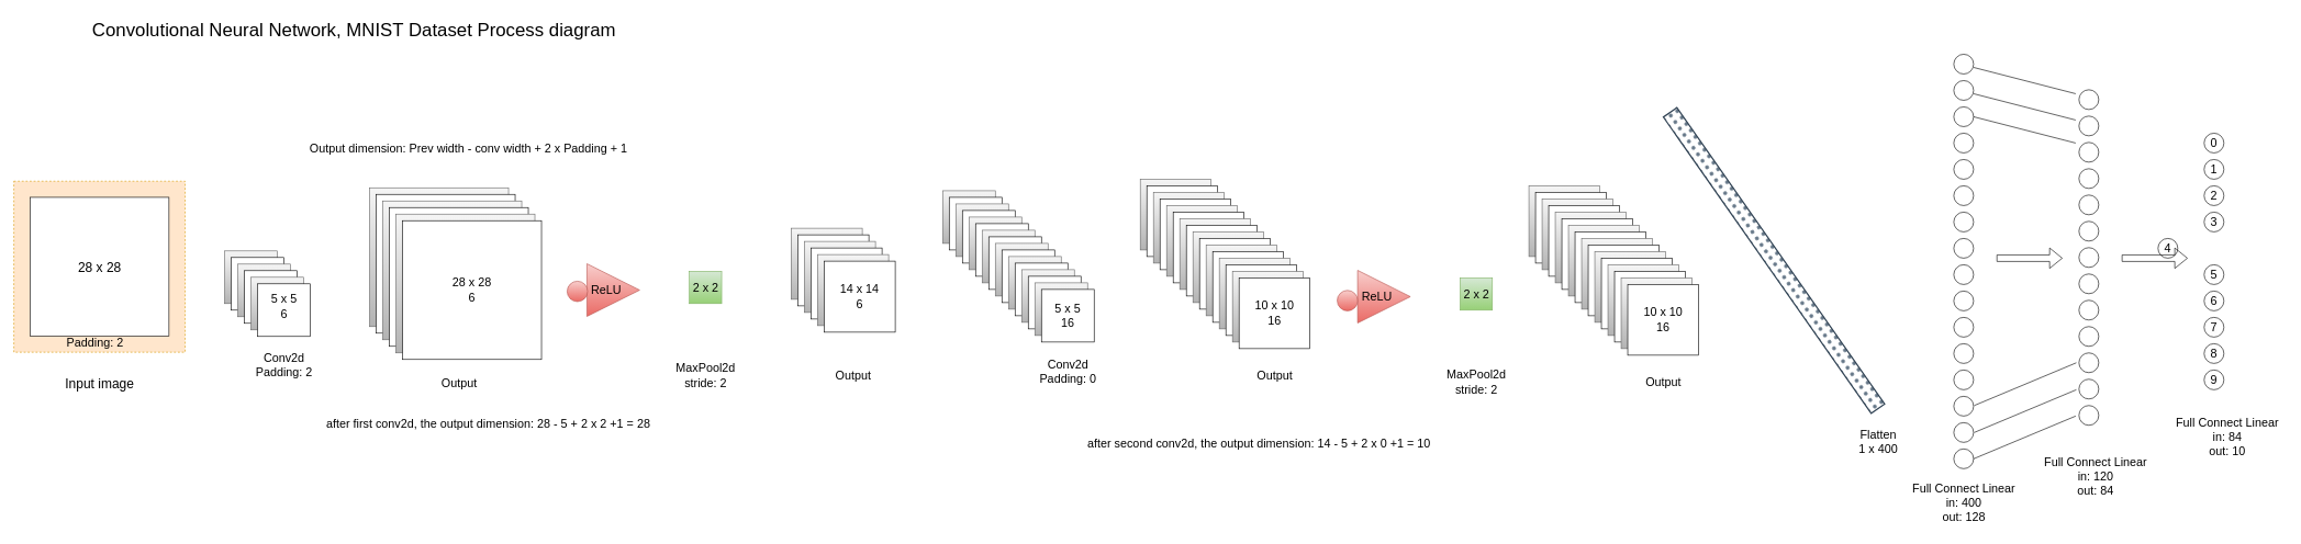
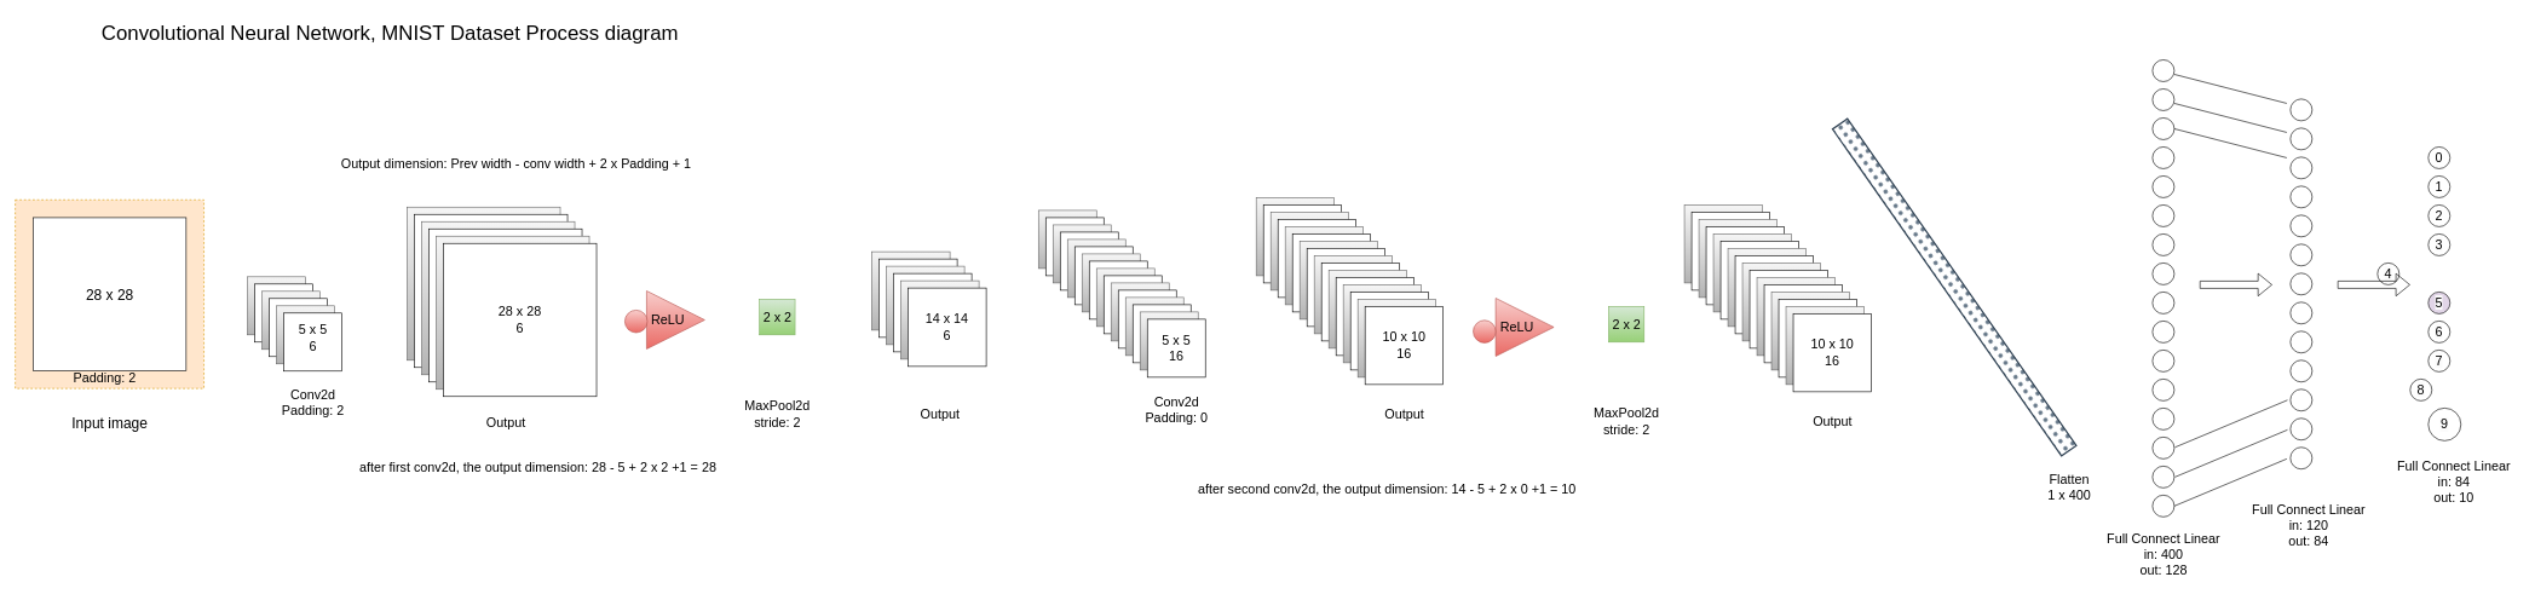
- <mxCell id="127" value="&lt;span style=&quot;color: rgb(0, 0, 0); font-family: Helvetica; font-size: 18px; font-style: normal; font-variant-ligatures: normal; font-variant-caps: normal; font-weight: 400; letter-spacing: normal; orphans: 2; text-align: center; text-indent: 0px; text-transform: none; widows: 2; word-spacing: 0px; -webkit-text-stroke-width: 0px; background-color: rgb(251, 251, 251); text-decoration-thickness: initial; text-decoration-style: initial; text-decoration-color: initial; float: none; display: inline !important;&quot;&gt;5&lt;/span&gt;" style="ellipse;whiteSpace=wrap;html=1;aspect=fixed;" vertex="1" parent="1"><mxGeometry x="3345" y="402" width="30" height="30" as="geometry" /></mxCell>
+ <mxCell id="127" value="&lt;span style=&quot;color: rgb(0, 0, 0); font-family: Helvetica; font-size: 18px; font-style: normal; font-variant-ligatures: normal; font-variant-caps: normal; font-weight: 400; letter-spacing: normal; orphans: 2; text-align: center; text-indent: 0px; text-transform: none; widows: 2; word-spacing: 0px; -webkit-text-stroke-width: 0px; background-color: rgb(251, 251, 251); text-decoration-thickness: initial; text-decoration-style: initial; text-decoration-color: initial; float: none; display: inline !important;&quot;&gt;5&lt;/span&gt;" style="ellipse;whiteSpace=wrap;html=1;aspect=fixed;fillColor=#e1d5e7;" vertex="1" parent="1"><mxGeometry x="3345" y="402" width="30" height="30" as="geometry" /></mxCell>
- <mxCell id="130" value="&lt;span style=&quot;color: rgb(0, 0, 0); font-family: Helvetica; font-size: 18px; font-style: normal; font-variant-ligatures: normal; font-variant-caps: normal; font-weight: 400; letter-spacing: normal; orphans: 2; text-align: center; text-indent: 0px; text-transform: none; widows: 2; word-spacing: 0px; -webkit-text-stroke-width: 0px; background-color: rgb(251, 251, 251); text-decoration-thickness: initial; text-decoration-style: initial; text-decoration-color: initial; float: none; display: inline !important;&quot;&gt;8&lt;/span&gt;" style="ellipse;whiteSpace=wrap;html=1;aspect=fixed;" vertex="1" parent="1"><mxGeometry x="3345" y="522" width="30" height="30" as="geometry" /></mxCell>
+ <mxCell id="130" value="&lt;span style=&quot;color: rgb(0, 0, 0); font-family: Helvetica; font-size: 18px; font-style: normal; font-variant-ligatures: normal; font-variant-caps: normal; font-weight: 400; letter-spacing: normal; orphans: 2; text-align: center; text-indent: 0px; text-transform: none; widows: 2; word-spacing: 0px; -webkit-text-stroke-width: 0px; background-color: rgb(251, 251, 251); text-decoration-thickness: initial; text-decoration-style: initial; text-decoration-color: initial; float: none; display: inline !important;&quot;&gt;8&lt;/span&gt;" style="ellipse;whiteSpace=wrap;html=1;aspect=fixed;" vertex="1" parent="1"><mxGeometry x="3320" y="522" width="30" height="30" as="geometry" /></mxCell>
- <mxCell id="131" value="&lt;span style=&quot;color: rgb(0, 0, 0); font-family: Helvetica; font-size: 18px; font-style: normal; font-variant-ligatures: normal; font-variant-caps: normal; font-weight: 400; letter-spacing: normal; orphans: 2; text-align: center; text-indent: 0px; text-transform: none; widows: 2; word-spacing: 0px; -webkit-text-stroke-width: 0px; background-color: rgb(251, 251, 251); text-decoration-thickness: initial; text-decoration-style: initial; text-decoration-color: initial; float: none; display: inline !important;&quot;&gt;9&lt;/span&gt;" style="ellipse;whiteSpace=wrap;html=1;aspect=fixed;" vertex="1" parent="1"><mxGeometry x="3345" y="562" width="30" height="30" as="geometry" /></mxCell>
+ <mxCell id="131" value="&lt;span style=&quot;color: rgb(0, 0, 0); font-family: Helvetica; font-size: 18px; font-style: normal; font-variant-ligatures: normal; font-variant-caps: normal; font-weight: 400; letter-spacing: normal; orphans: 2; text-align: center; text-indent: 0px; text-transform: none; widows: 2; word-spacing: 0px; -webkit-text-stroke-width: 0px; background-color: rgb(251, 251, 251); text-decoration-thickness: initial; text-decoration-style: initial; text-decoration-color: initial; float: none; display: inline !important;&quot;&gt;9&lt;/span&gt;" style="ellipse;whiteSpace=wrap;html=1;aspect=fixed;" vertex="1" parent="1"><mxGeometry x="3345" y="562" width="45" height="45" as="geometry" /></mxCell>
